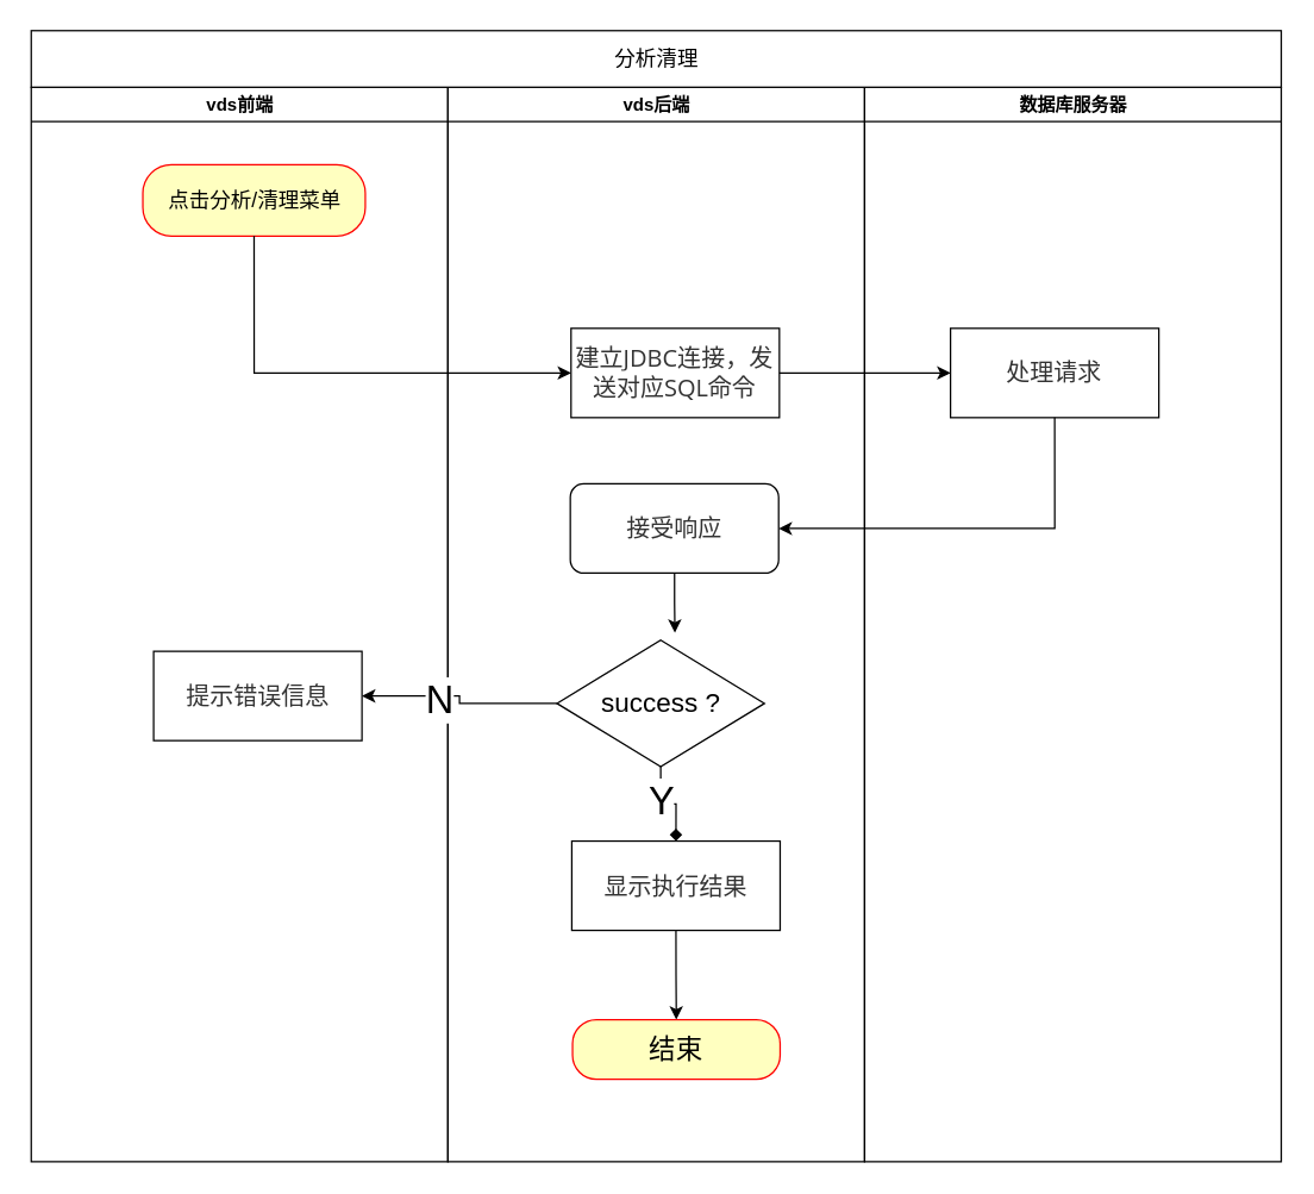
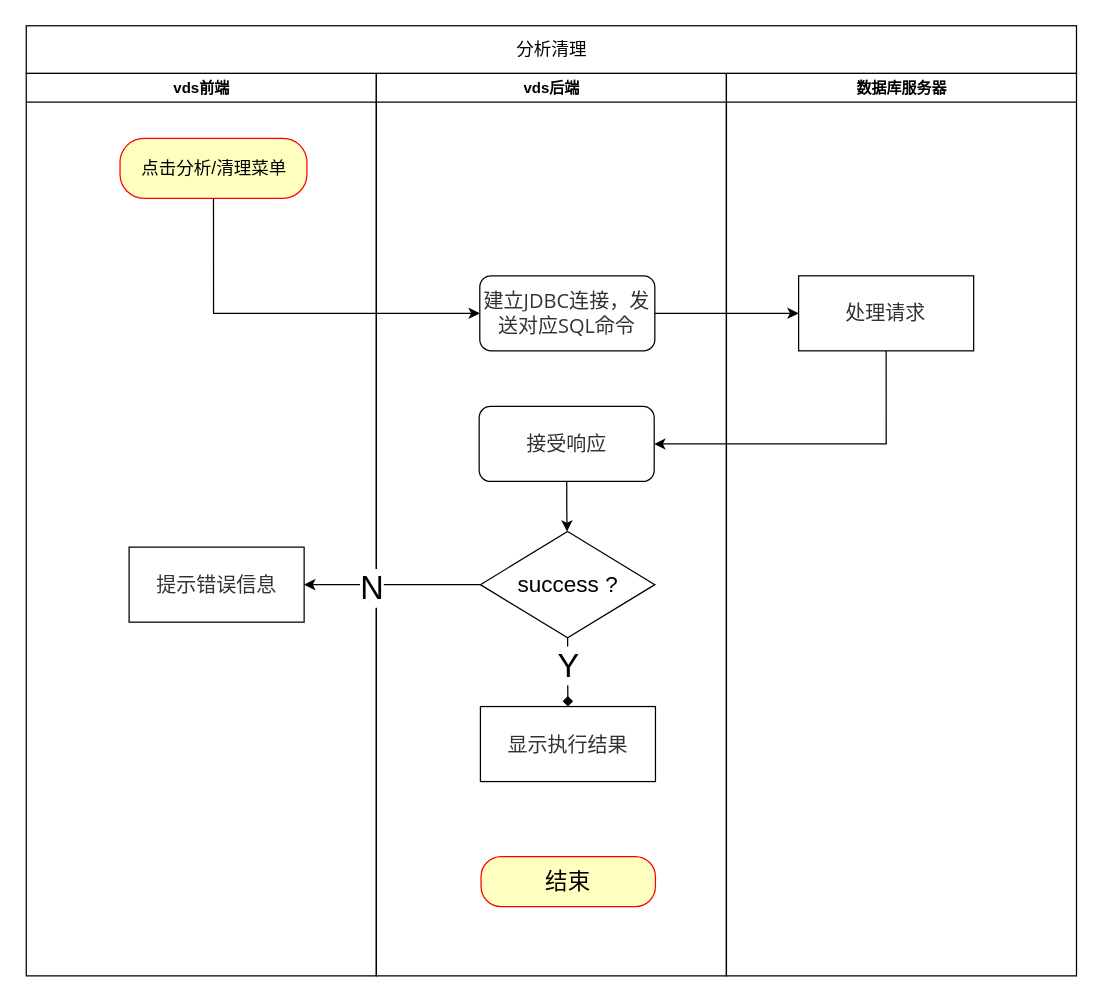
- <mxCell id="6" value="&lt;span style=&quot;color: rgb(51, 51, 51); font-family: &amp;quot;Open Sans&amp;quot;, &amp;quot;Clear Sans&amp;quot;, &amp;quot;Helvetica Neue&amp;quot;, Helvetica, Arial, &amp;quot;Segoe UI Emoji&amp;quot;, sans-serif; font-size: 16px; orphans: 4; text-align: left; background-color: rgb(255, 255, 255);&quot;&gt;建立JDBC连接，发送对应SQL命令&lt;br&gt;&lt;/span&gt;" style="rounded=0;whiteSpace=wrap;html=1;" vertex="1" parent="5"><mxGeometry x="82.75" y="162" width="140" height="60" as="geometry" /></mxCell>
+ <mxCell id="6" value="&lt;span style=&quot;color: rgb(51, 51, 51); font-family: &amp;quot;Open Sans&amp;quot;, &amp;quot;Clear Sans&amp;quot;, &amp;quot;Helvetica Neue&amp;quot;, Helvetica, Arial, &amp;quot;Segoe UI Emoji&amp;quot;, sans-serif; font-size: 16px; orphans: 4; text-align: left; background-color: rgb(255, 255, 255);&quot;&gt;建立JDBC连接，发送对应SQL命令&lt;br&gt;&lt;/span&gt;" style="whiteSpace=wrap;html=1;rounded=1;" vertex="1" parent="5"><mxGeometry x="82.75" y="162" width="140" height="60" as="geometry" /></mxCell>
- <mxCell id="11" value="&lt;font style=&quot;font-size: 18px;&quot;&gt;success ?&lt;/font&gt;" style="rhombus;whiteSpace=wrap;html=1;" vertex="1" parent="5"><mxGeometry x="73.25" y="371.5" width="139.5" height="85" as="geometry" /></mxCell>
+ <mxCell id="11" value="&lt;font style=&quot;font-size: 18px;&quot;&gt;success ?&lt;/font&gt;" style="rhombus;whiteSpace=wrap;html=1;" vertex="1" parent="5"><mxGeometry x="83.25" y="366.5" width="139.5" height="85" as="geometry" /></mxCell>
- <mxCell id="12" style="edgeStyle=orthogonalEdgeStyle;rounded=0;orthogonalLoop=1;jettySize=auto;html=1;exitX=0.5;exitY=1;exitDx=0;exitDy=0;entryX=0.5;entryY=0;entryDx=0;entryDy=0;fontSize=18;" edge="1" parent="5" source="13" target="14"><mxGeometry relative="1" as="geometry" /></mxCell>
